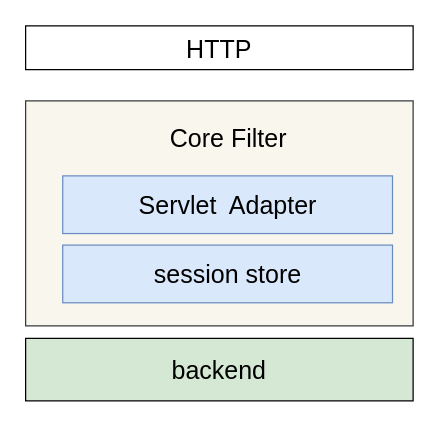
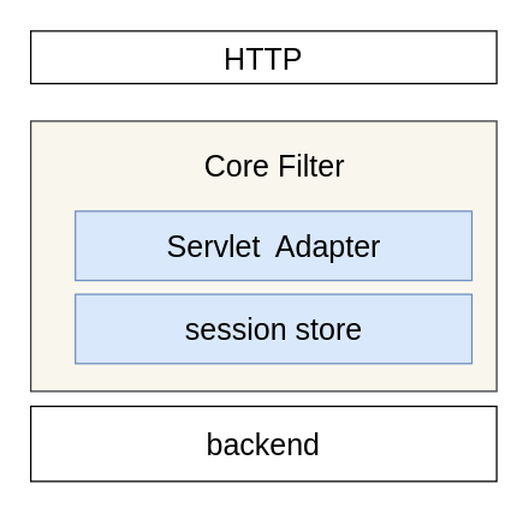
- <mxCell id="8" value="backend" style="rounded=0;whiteSpace=wrap;html=1;fontSize=20;fillColor=#d5e8d4;" vertex="1" parent="1"><mxGeometry x="20" y="270" width="310" height="50" as="geometry" /></mxCell>
+ <mxCell id="8" value="backend" style="rounded=0;whiteSpace=wrap;html=1;fontSize=20;" vertex="1" parent="1"><mxGeometry x="20" y="270" width="310" height="50" as="geometry" /></mxCell>
